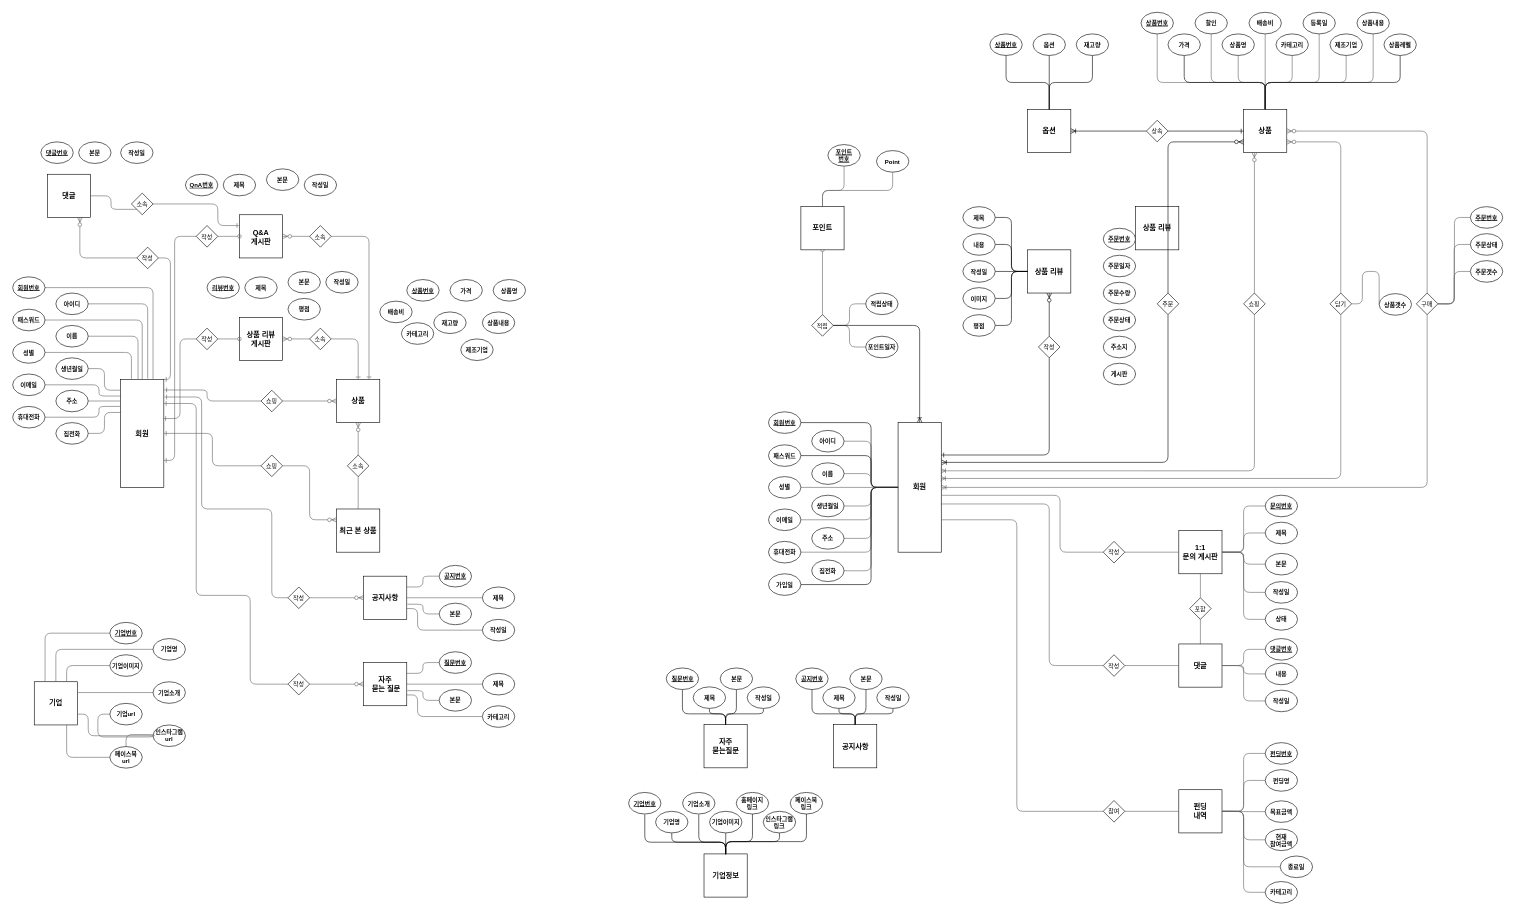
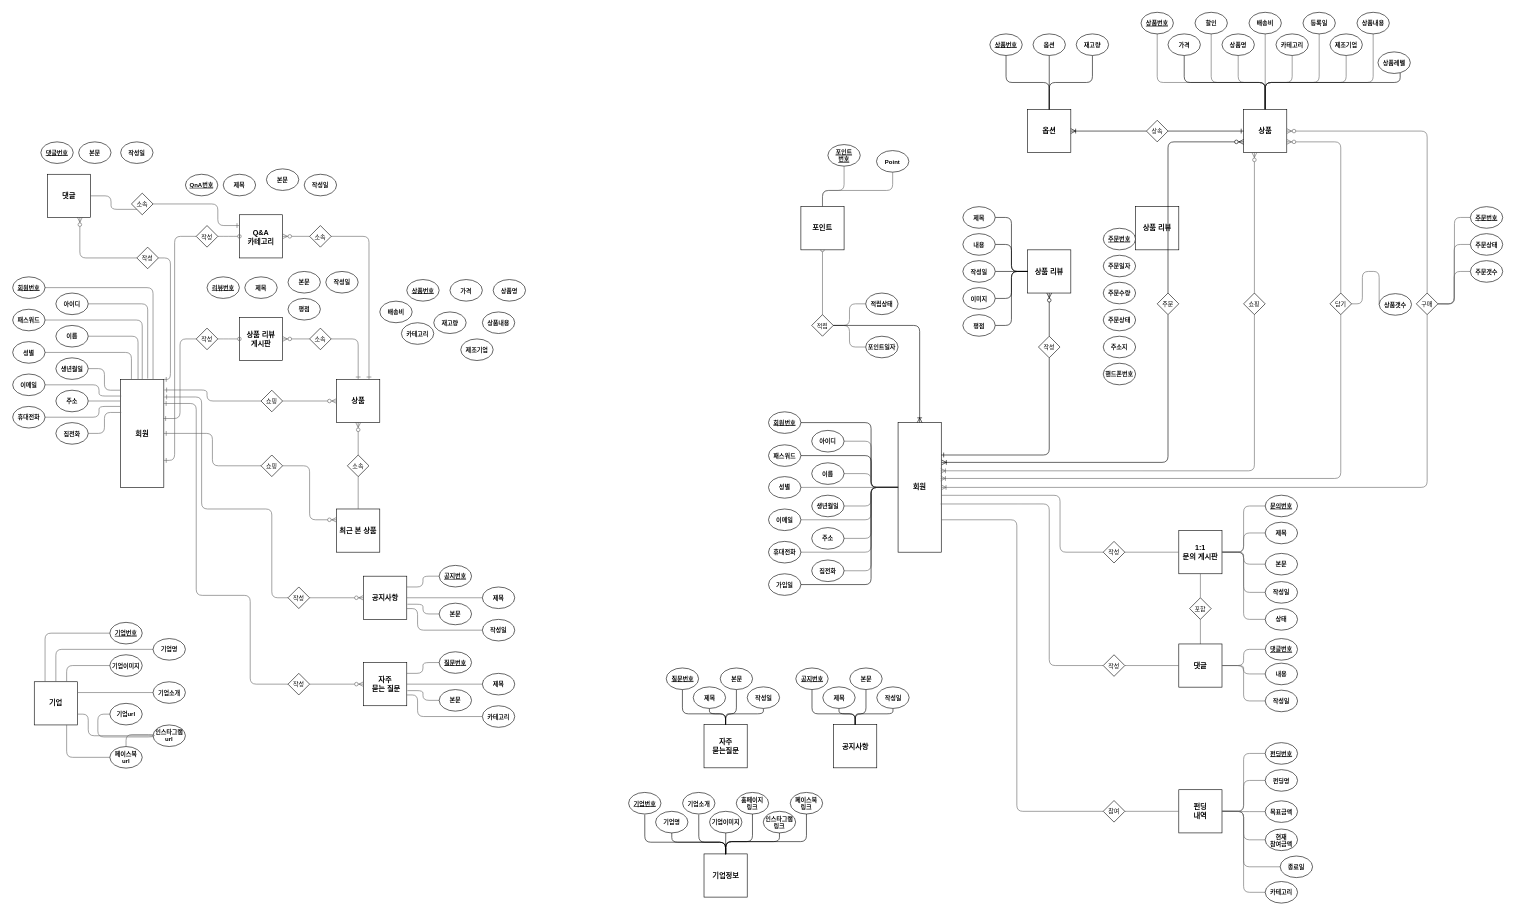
- <mxCell id="229" value="상품레벨" style="ellipse;whiteSpace=wrap;html=1;fontSize=10;fontStyle=1" vertex="1" parent="1"><mxGeometry x="2306" y="56" width="54" height="36" as="geometry" /></mxCell>
+ <mxCell id="229" value="상품레벨" style="ellipse;whiteSpace=wrap;html=1;fontSize=10;fontStyle=1" vertex="1" parent="1"><mxGeometry x="2296" y="86" width="54" height="36" as="geometry" /></mxCell>
- <mxCell id="94" value="Q&amp;amp;A&lt;br&gt;게시판" style="rounded=0;whiteSpace=wrap;html=1;fontStyle=1" parent="1" vertex="1"><mxGeometry x="398" y="357.5" width="72" height="72" as="geometry" /></mxCell>
+ <mxCell id="94" value="Q&amp;amp;A&lt;br&gt;카테고리" style="rounded=0;whiteSpace=wrap;html=1;fontStyle=1" parent="1" vertex="1"><mxGeometry x="398" y="357.5" width="72" height="72" as="geometry" /></mxCell>
- <mxCell id="296" value="게시판" style="ellipse;whiteSpace=wrap;html=1;fontSize=10;fontStyle=1" vertex="1" parent="1"><mxGeometry x="1838" y="605" width="54" height="36" as="geometry" /></mxCell>
+ <mxCell id="296" value="핸드폰번호" style="ellipse;whiteSpace=wrap;html=1;fontSize=10;fontStyle=1" vertex="1" parent="1"><mxGeometry x="1838" y="605" width="54" height="36" as="geometry" /></mxCell>
